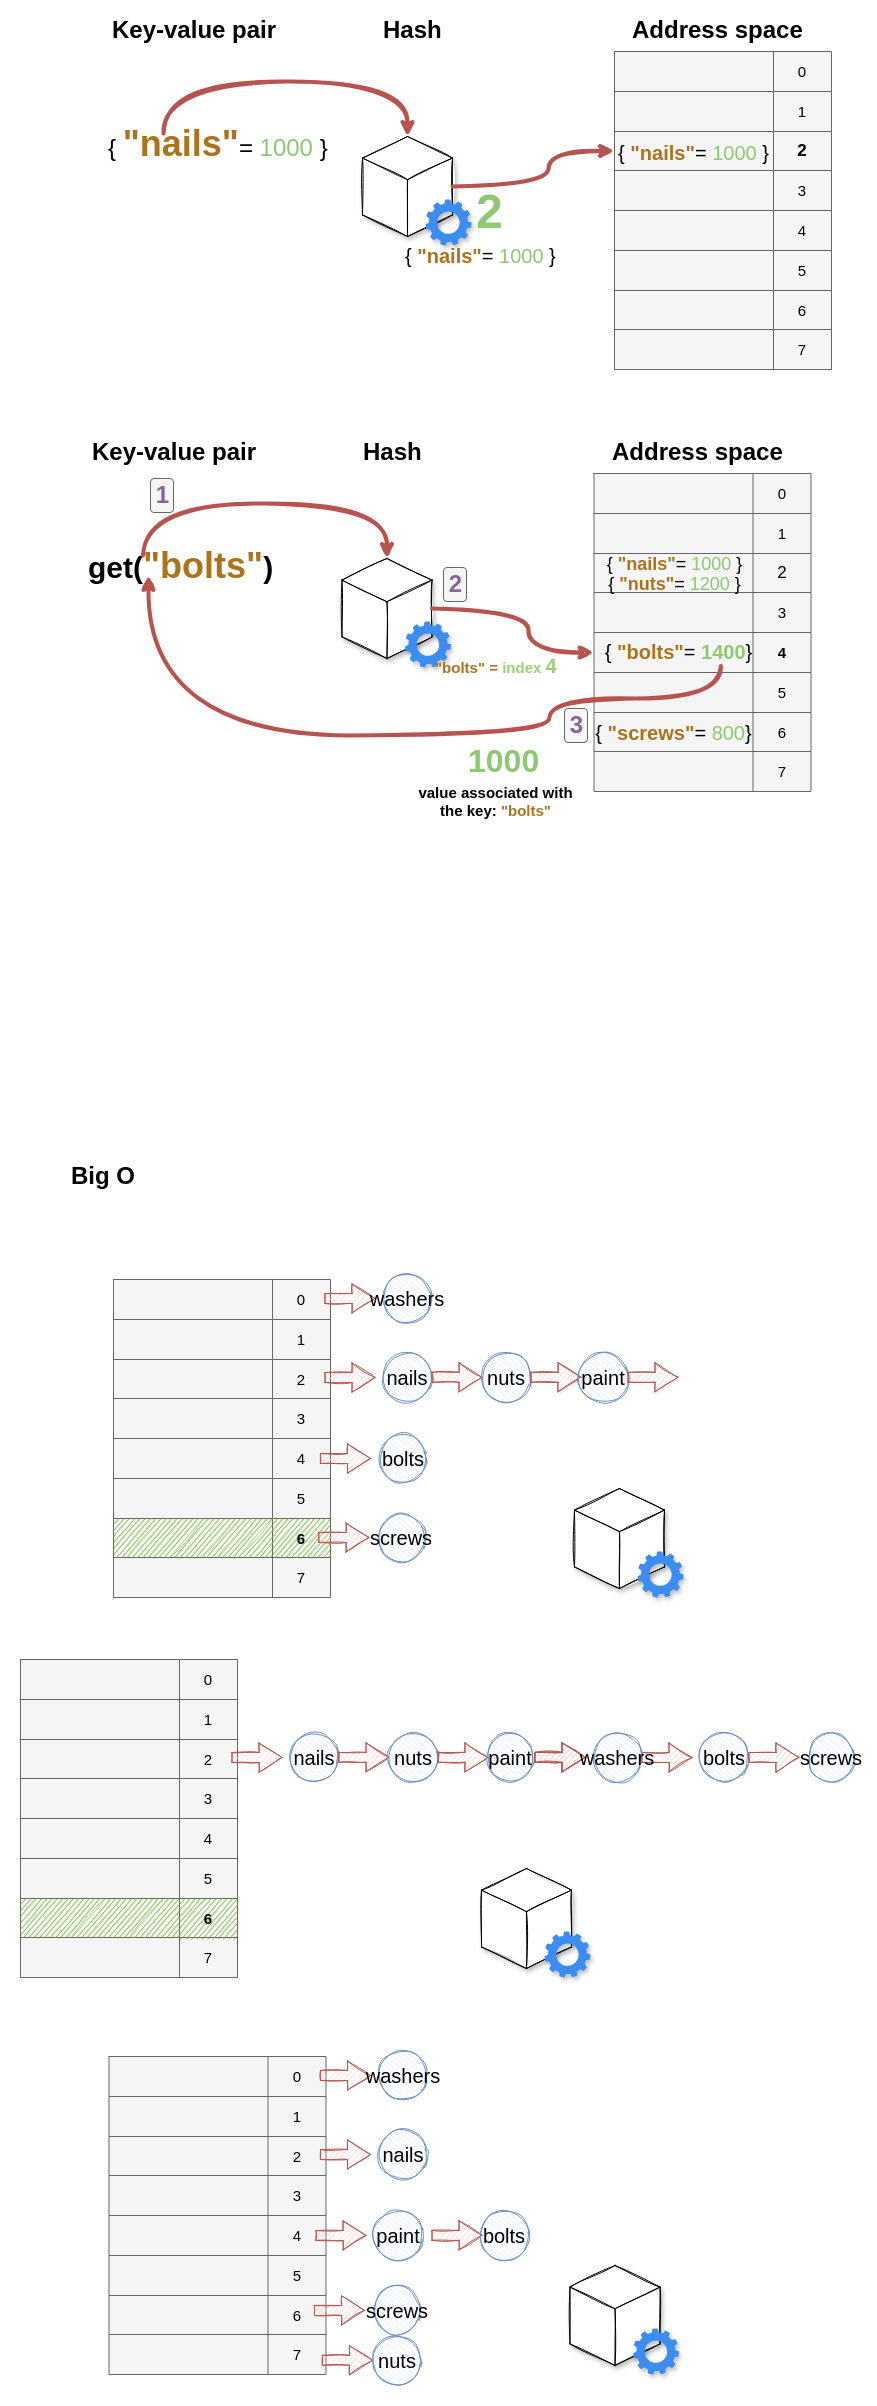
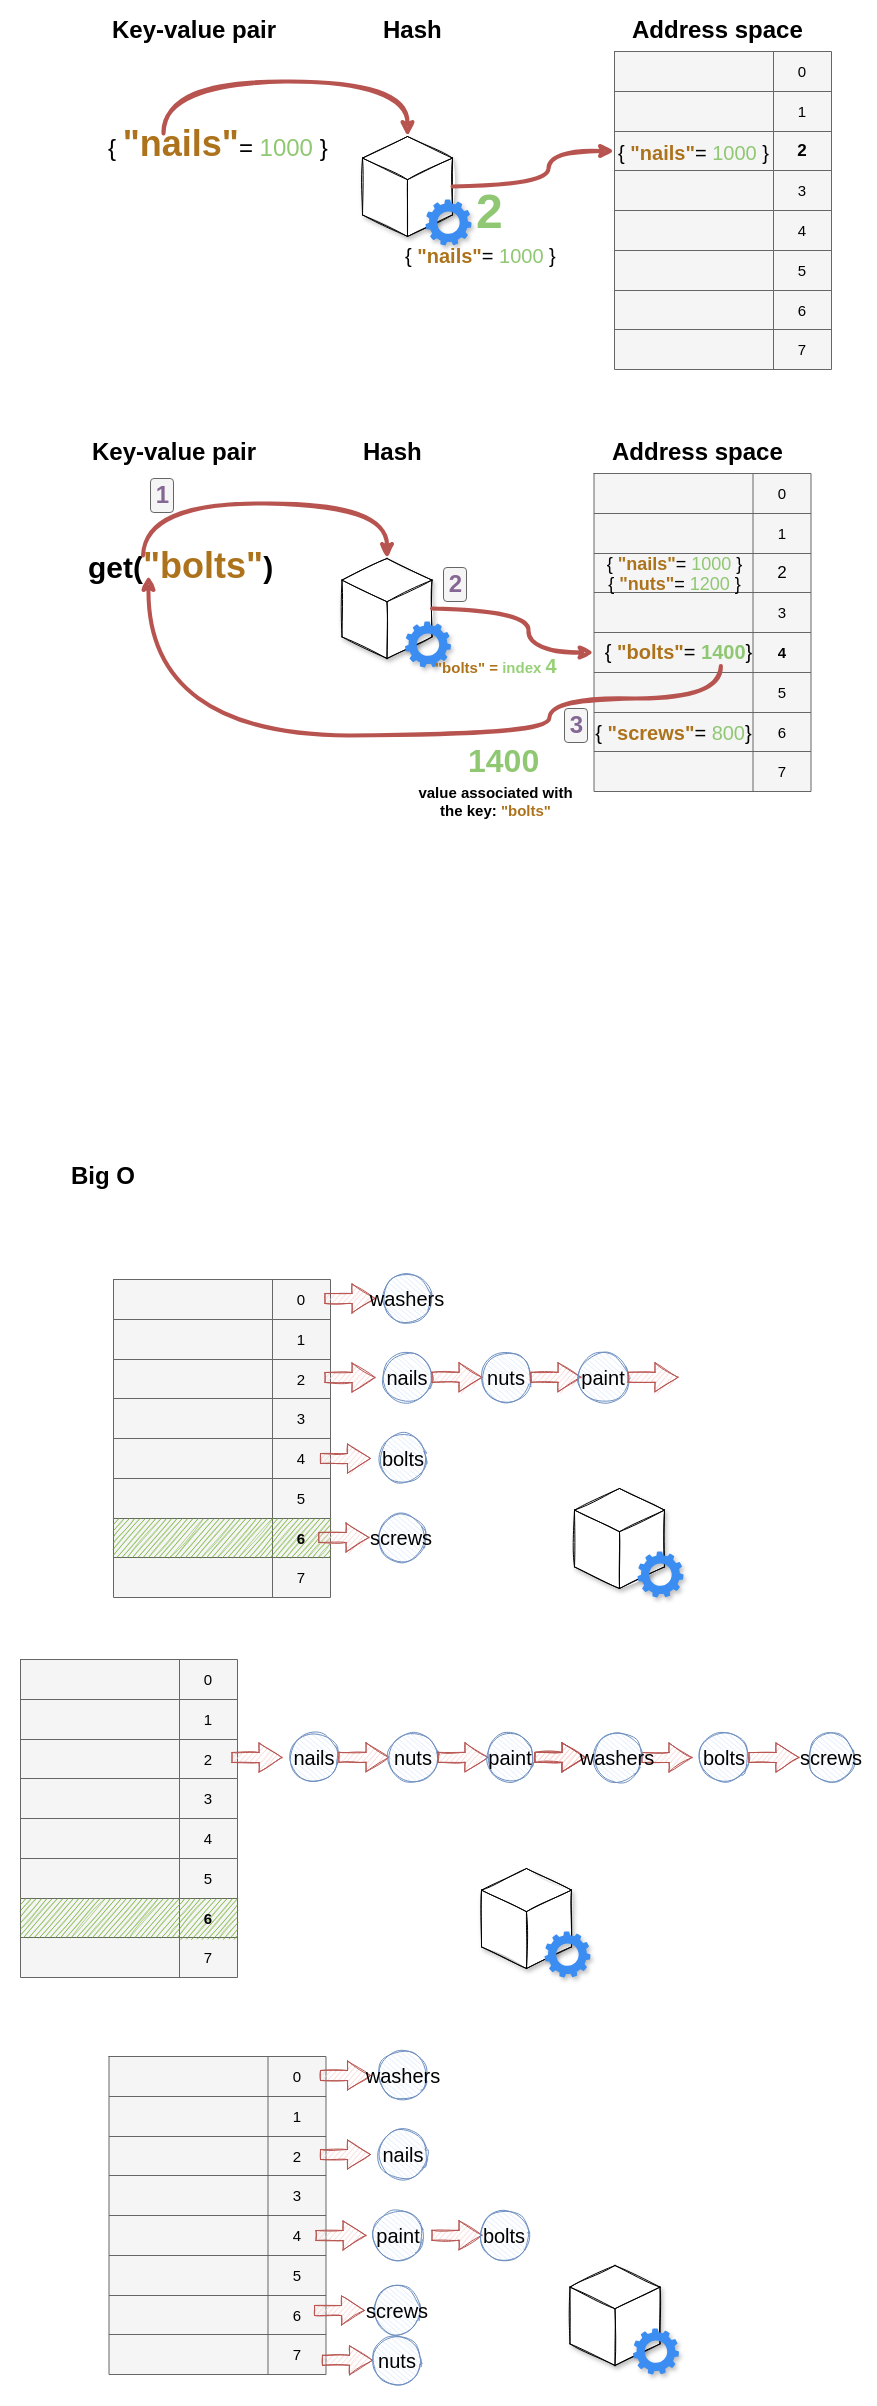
- <mxCell id="154" value="&lt;span style=&quot;color: rgb(144, 199, 114); font-family: helvetica; font-size: 32px; font-style: normal; letter-spacing: normal; text-align: left; text-indent: 0px; text-transform: none; word-spacing: 0px;&quot;&gt;1000&lt;/span&gt;" style="text;whiteSpace=wrap;html=1;fontSize=32;fontStyle=1" vertex="1" parent="1"><mxGeometry x="466" y="735" width="79" height="46" as="geometry" /></mxCell>
+ <mxCell id="154" value="&lt;span style=&quot;color: rgb(144, 199, 114); font-family: helvetica; font-size: 32px; font-style: normal; letter-spacing: normal; text-align: left; text-indent: 0px; text-transform: none; word-spacing: 0px;&quot;&gt;1400&lt;/span&gt;" style="text;whiteSpace=wrap;html=1;fontSize=32;fontStyle=1" vertex="1" parent="1"><mxGeometry x="466" y="735" width="79" height="46" as="geometry" /></mxCell>
